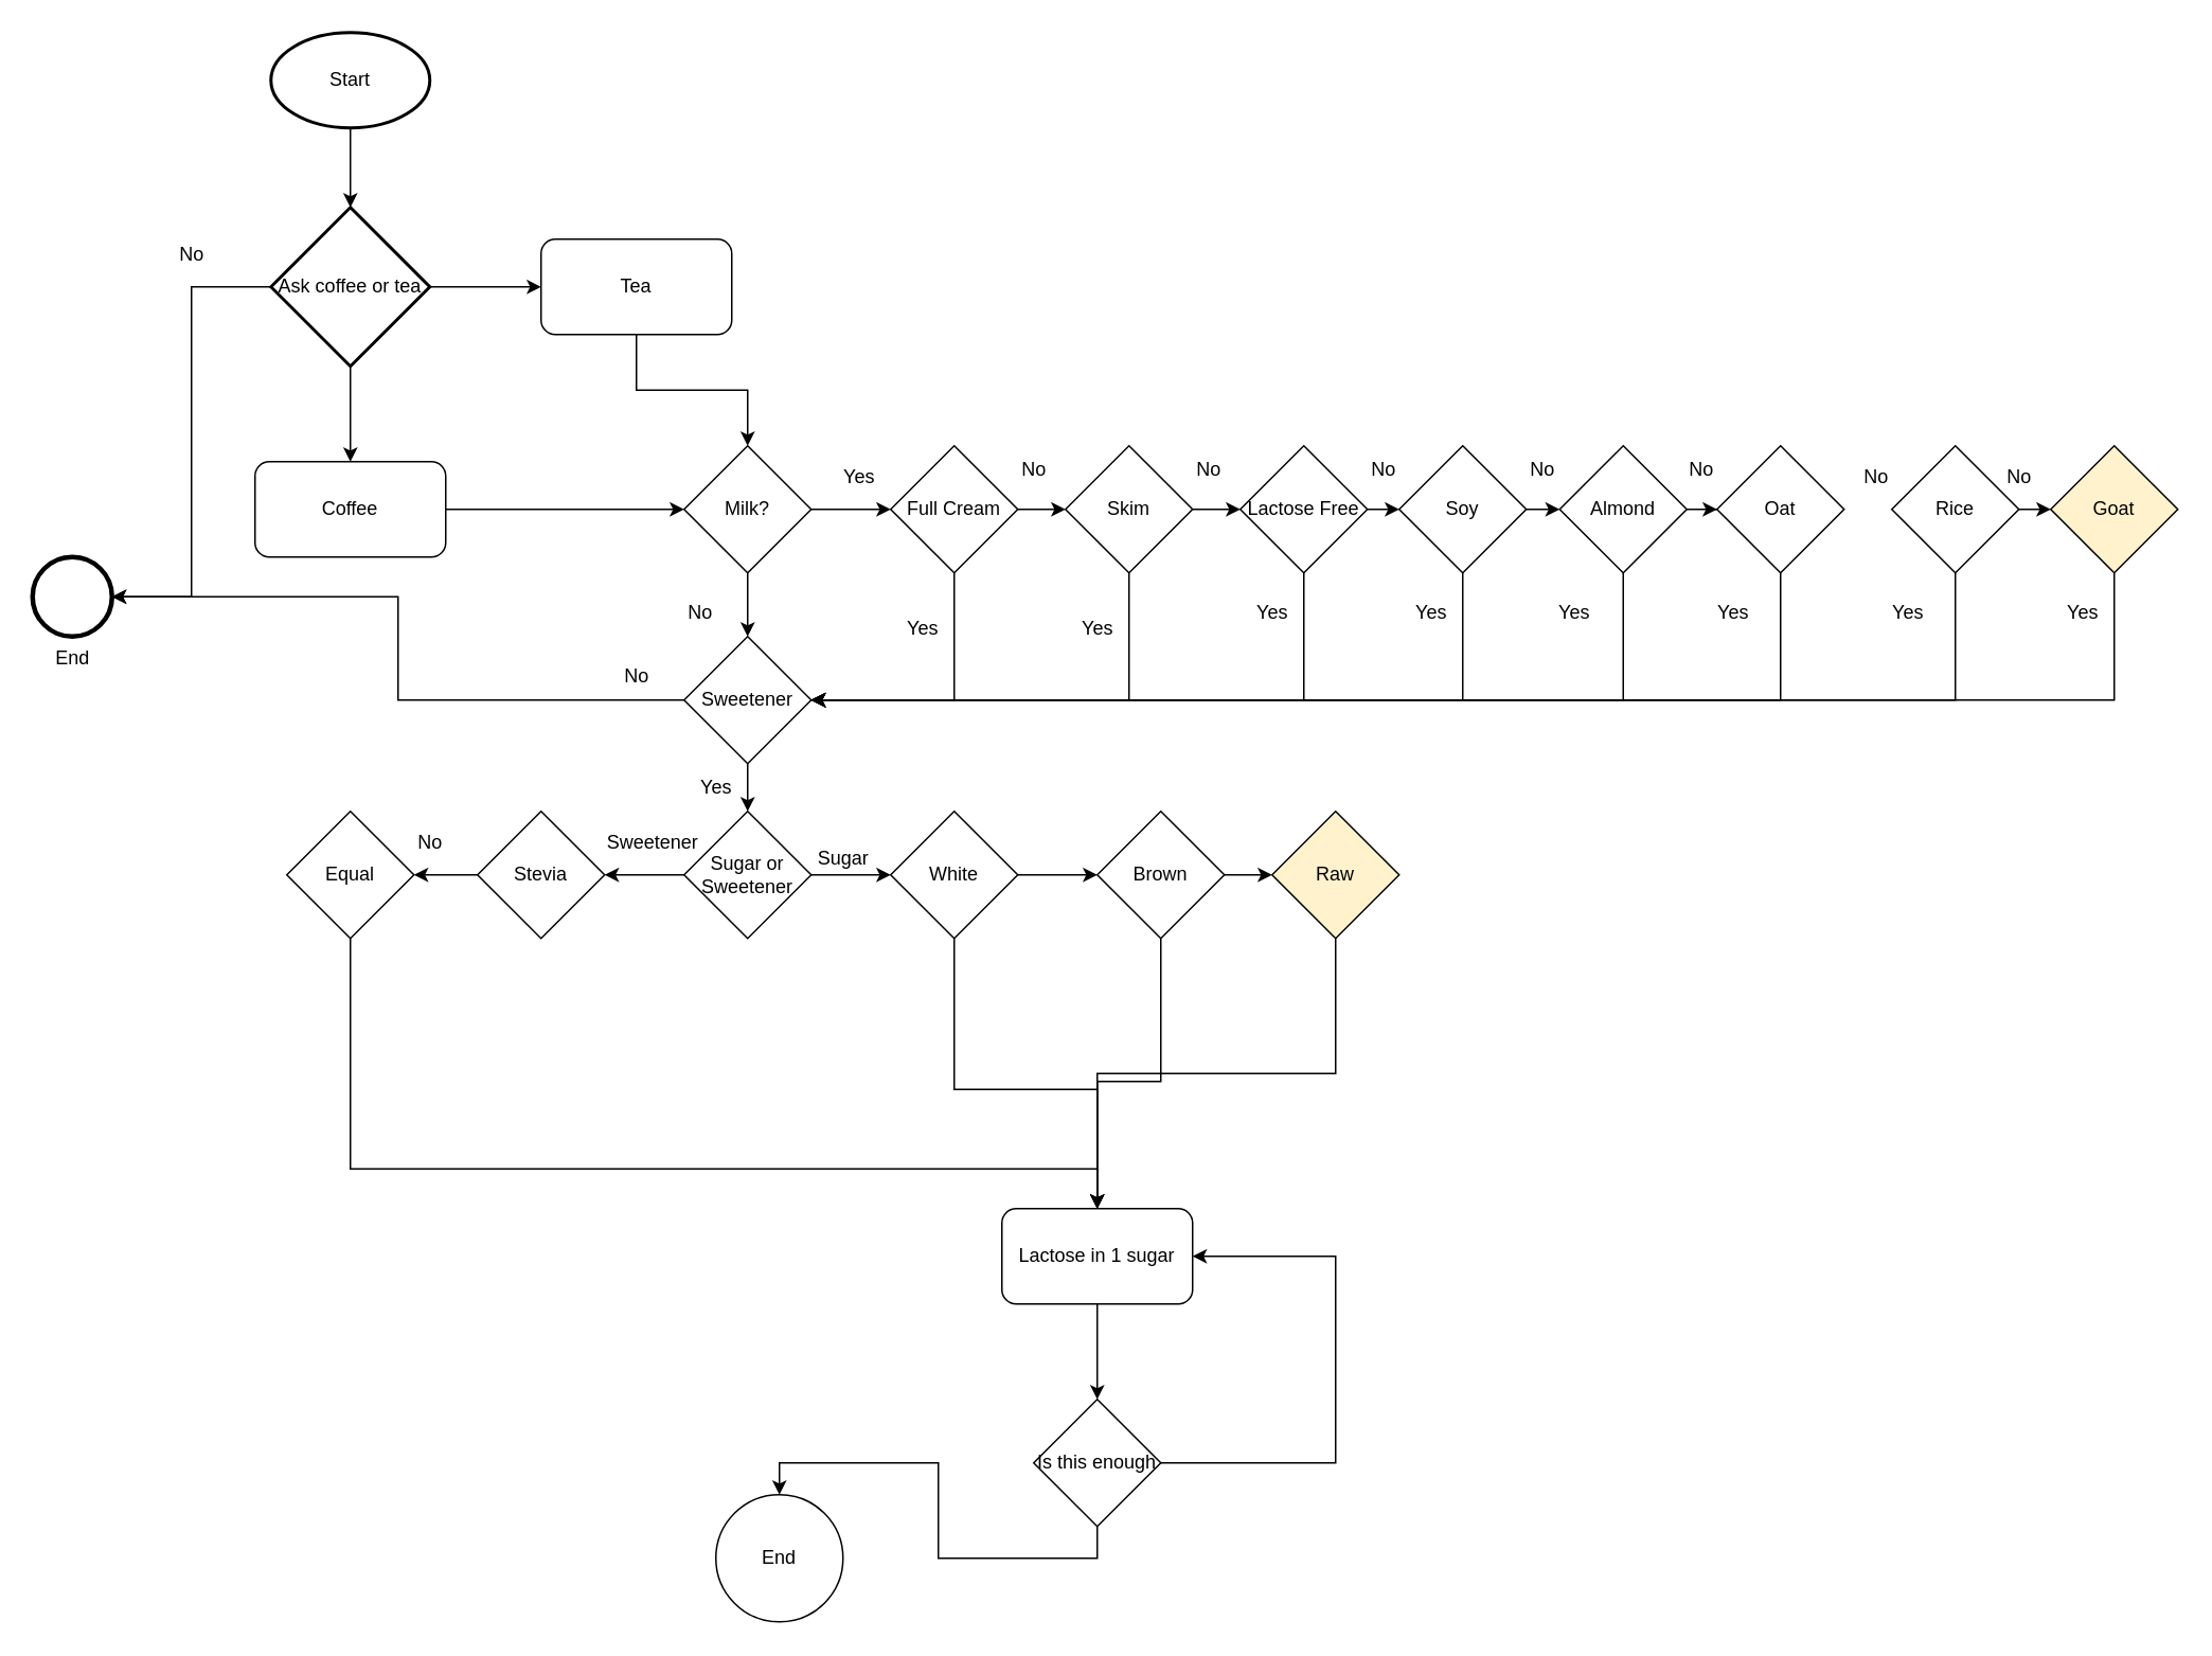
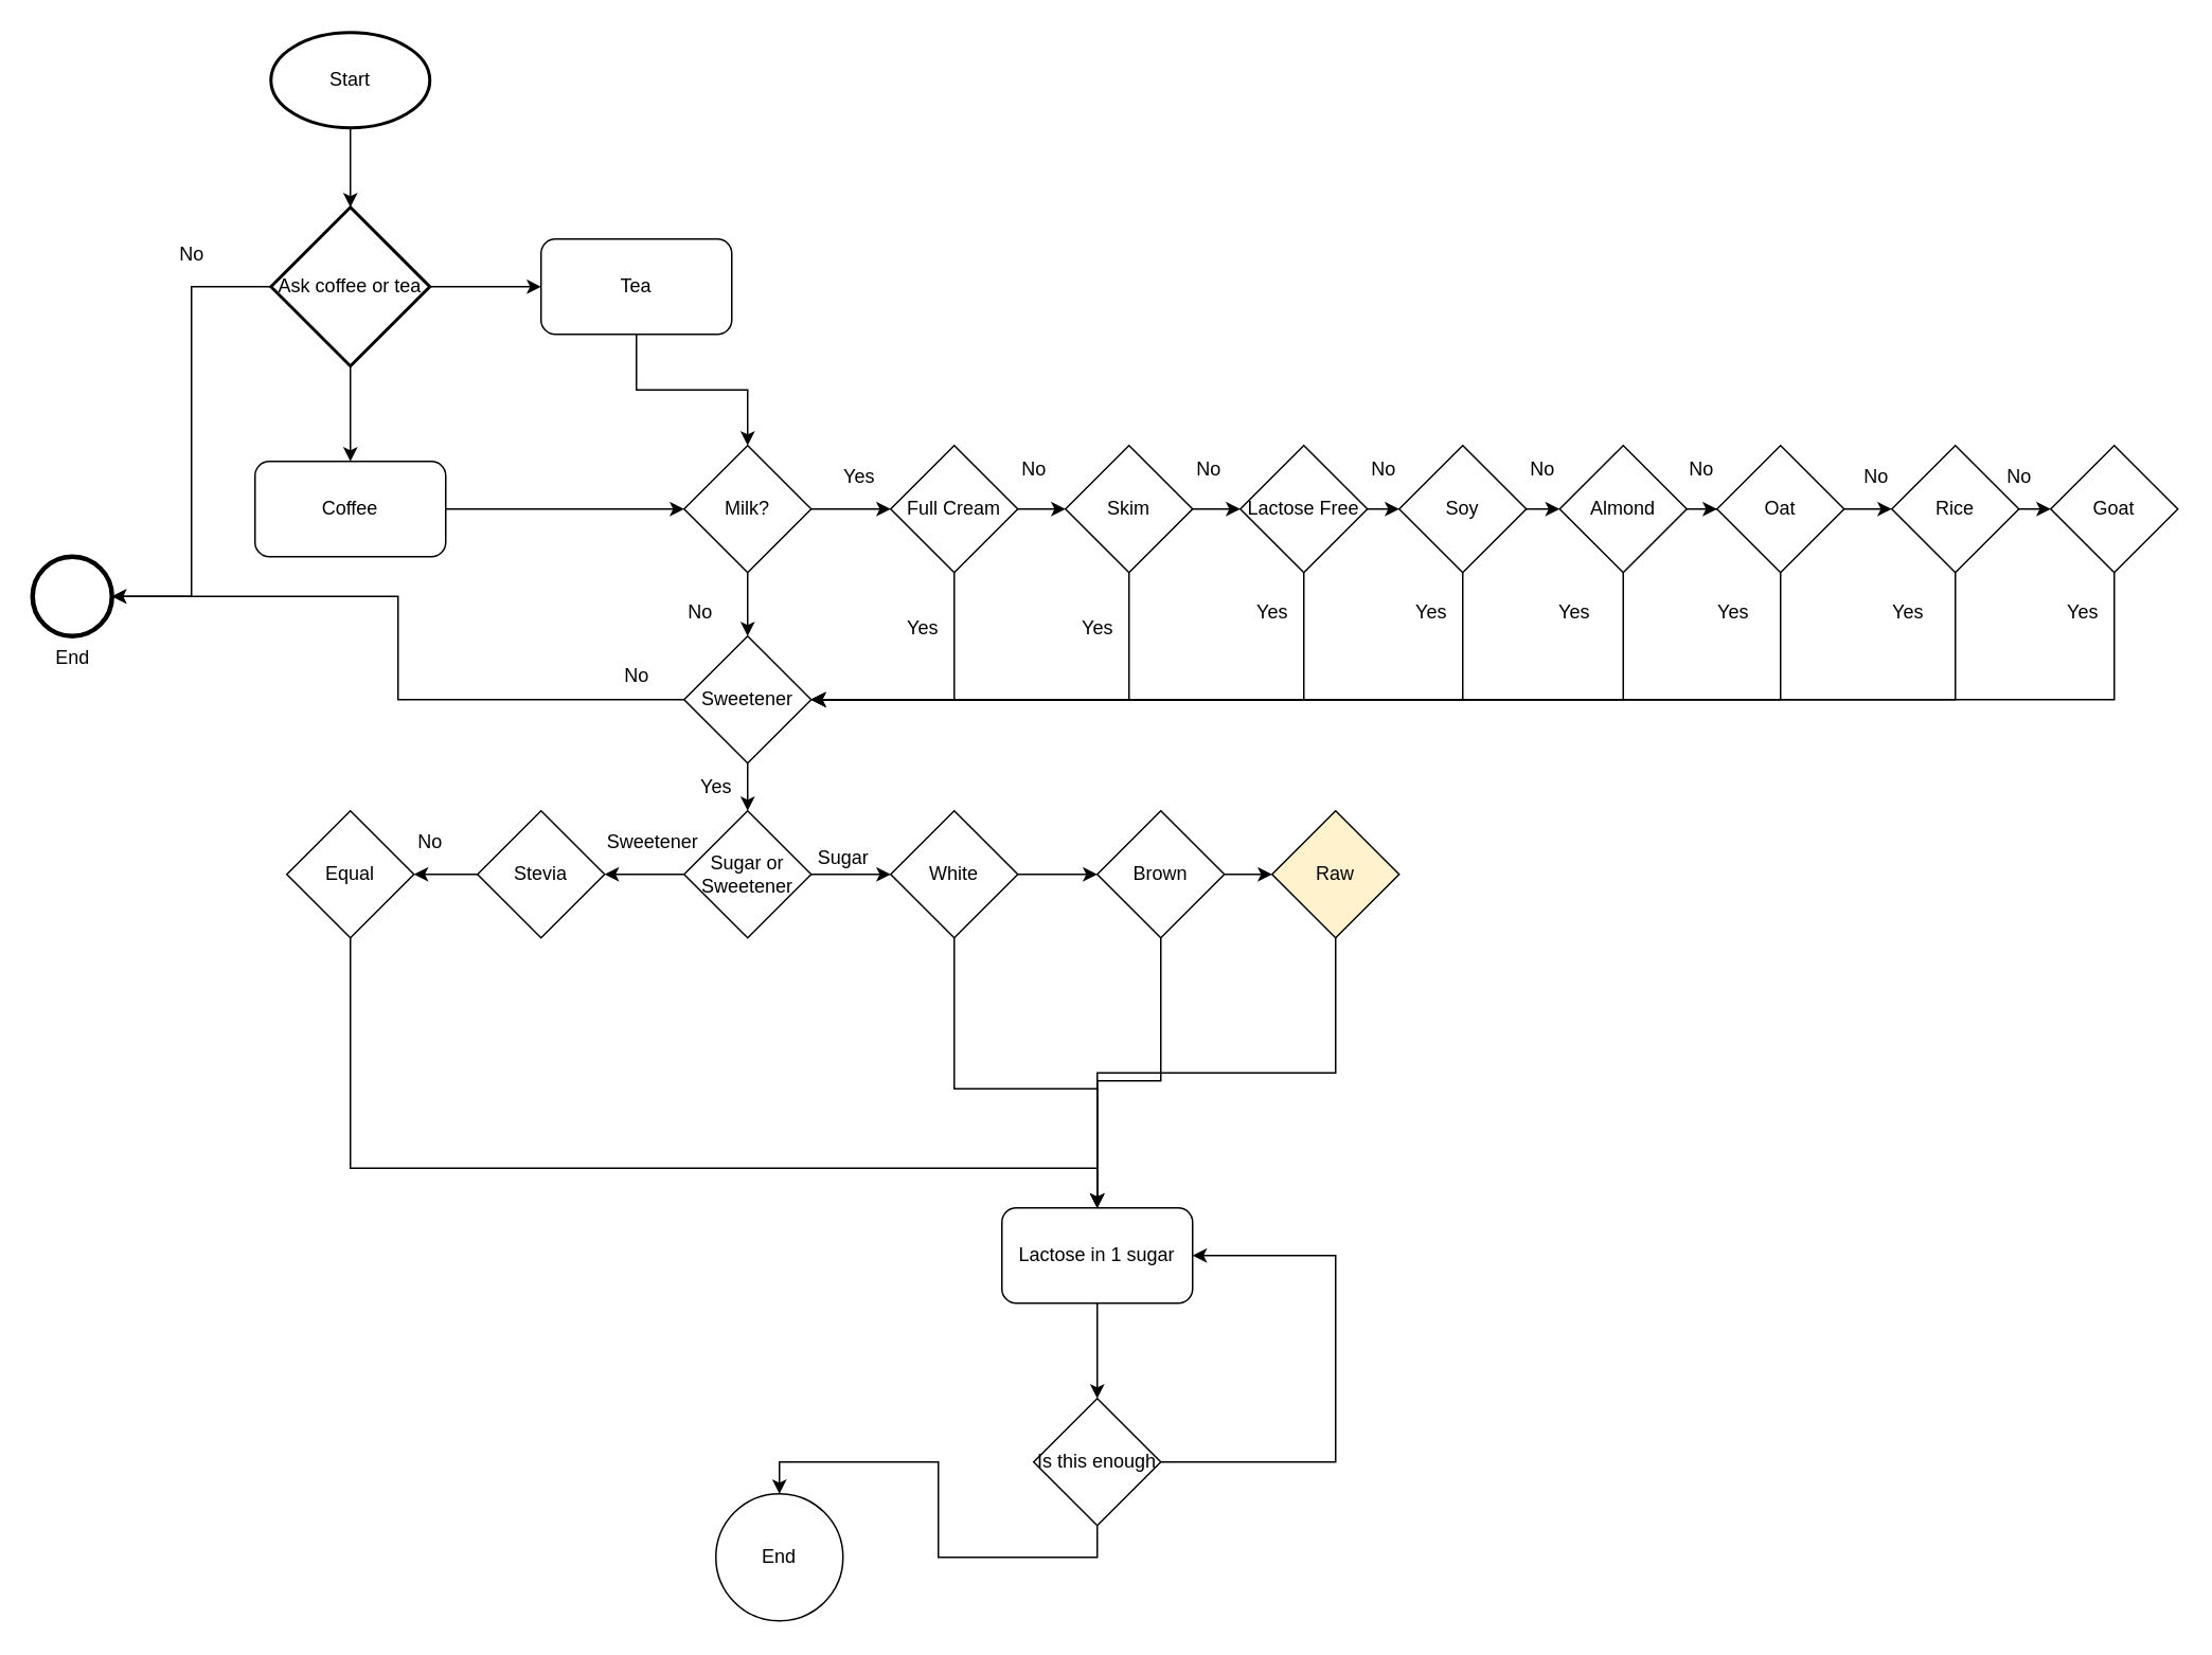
+ <mxCell id="31" style="edgeStyle=orthogonalEdgeStyle;rounded=0;orthogonalLoop=1;jettySize=auto;html=1;entryX=0;entryY=0.5;entryDx=0;entryDy=0;" parent="1" source="33" target="36" edge="1"><mxGeometry relative="1" as="geometry" /></mxCell>
- <mxCell id="41" value="Goat" style="rhombus;whiteSpace=wrap;html=1;fillColor=#fff2cc;" parent="1" vertex="1"><mxGeometry x="1290" y="280" width="80" height="80" as="geometry" /></mxCell>
+ <mxCell id="41" value="Goat" style="rhombus;whiteSpace=wrap;html=1;" parent="1" vertex="1"><mxGeometry x="1290" y="280" width="80" height="80" as="geometry" /></mxCell>
